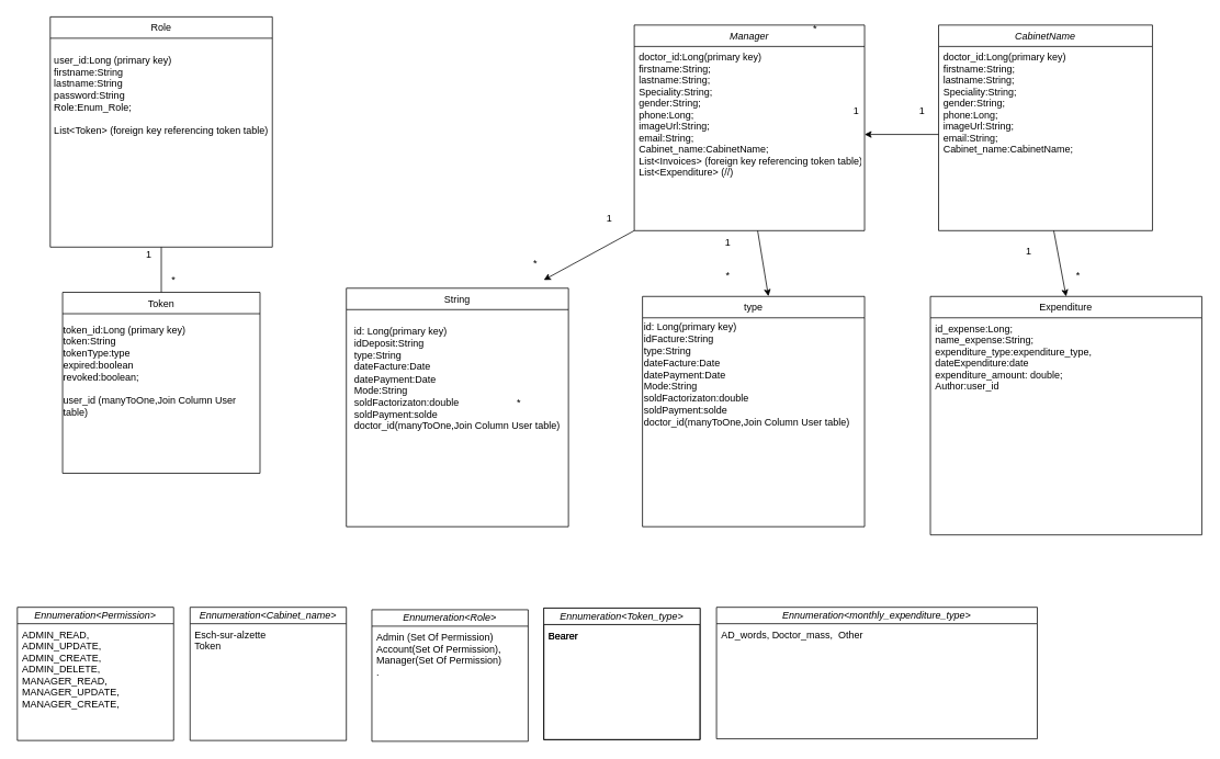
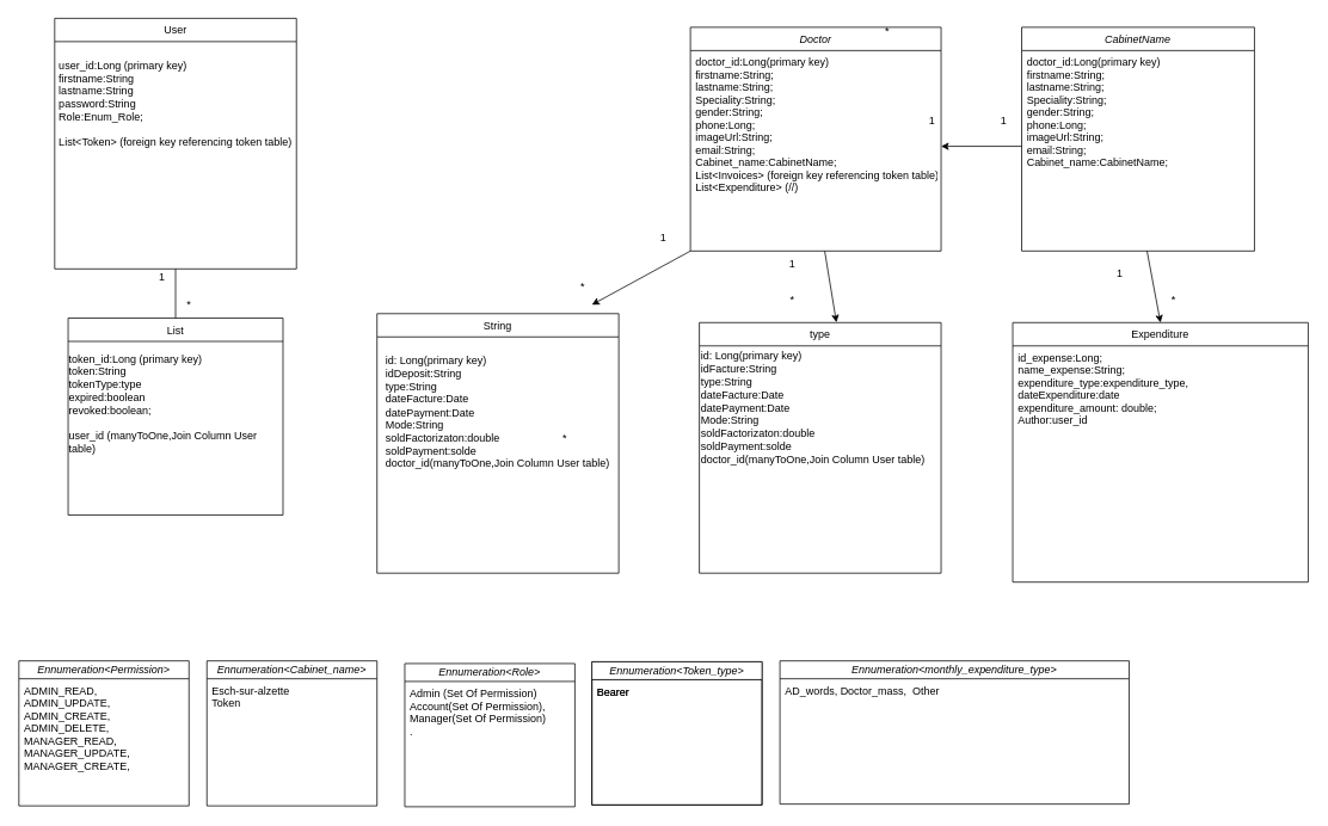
- <mxCell id="21" value="Role" style="swimlane;fontStyle=0;align=center;verticalAlign=top;childLayout=stackLayout;horizontal=1;startSize=26;horizontalStack=0;resizeParent=1;resizeLast=0;collapsible=1;marginBottom=0;rounded=0;shadow=0;strokeWidth=1;" vertex="1" parent="1"><mxGeometry x="60" y="20" width="270" height="280" as="geometry"><mxRectangle x="550" y="140" width="160" height="26" as="alternateBounds" /></mxGeometry></mxCell>
+ <mxCell id="21" value="User" style="swimlane;fontStyle=0;align=center;verticalAlign=top;childLayout=stackLayout;horizontal=1;startSize=26;horizontalStack=0;resizeParent=1;resizeLast=0;collapsible=1;marginBottom=0;rounded=0;shadow=0;strokeWidth=1;" vertex="1" parent="1"><mxGeometry x="60" y="20" width="270" height="280" as="geometry"><mxRectangle x="550" y="140" width="160" height="26" as="alternateBounds" /></mxGeometry></mxCell>
- <mxCell id="2" value="Manager" style="swimlane;fontStyle=2;align=center;verticalAlign=top;childLayout=stackLayout;horizontal=1;startSize=26;horizontalStack=0;resizeParent=1;resizeLast=0;collapsible=1;marginBottom=0;rounded=0;shadow=0;strokeWidth=1;" parent="1" vertex="1"><mxGeometry x="770" y="30" width="280" height="250" as="geometry"><mxRectangle x="230" y="140" width="160" height="26" as="alternateBounds" /></mxGeometry></mxCell>
+ <mxCell id="2" value="Doctor" style="swimlane;fontStyle=2;align=center;verticalAlign=top;childLayout=stackLayout;horizontal=1;startSize=26;horizontalStack=0;resizeParent=1;resizeLast=0;collapsible=1;marginBottom=0;rounded=0;shadow=0;strokeWidth=1;" parent="1" vertex="1"><mxGeometry x="770" y="30" width="280" height="250" as="geometry"><mxRectangle x="230" y="140" width="160" height="26" as="alternateBounds" /></mxGeometry></mxCell>
- <mxCell id="25" value="Token" style="swimlane;fontStyle=0;align=center;verticalAlign=top;childLayout=stackLayout;horizontal=1;startSize=26;horizontalStack=0;resizeParent=1;resizeLast=0;collapsible=1;marginBottom=0;rounded=0;shadow=0;strokeWidth=1;" vertex="1" parent="1"><mxGeometry x="75" y="355" width="240" height="220" as="geometry"><mxRectangle x="550" y="140" width="160" height="26" as="alternateBounds" /></mxGeometry></mxCell>
+ <mxCell id="25" value="List" style="swimlane;fontStyle=0;align=center;verticalAlign=top;childLayout=stackLayout;horizontal=1;startSize=26;horizontalStack=0;resizeParent=1;resizeLast=0;collapsible=1;marginBottom=0;rounded=0;shadow=0;strokeWidth=1;" vertex="1" parent="1"><mxGeometry x="75" y="355" width="240" height="220" as="geometry"><mxRectangle x="550" y="140" width="160" height="26" as="alternateBounds" /></mxGeometry></mxCell>
